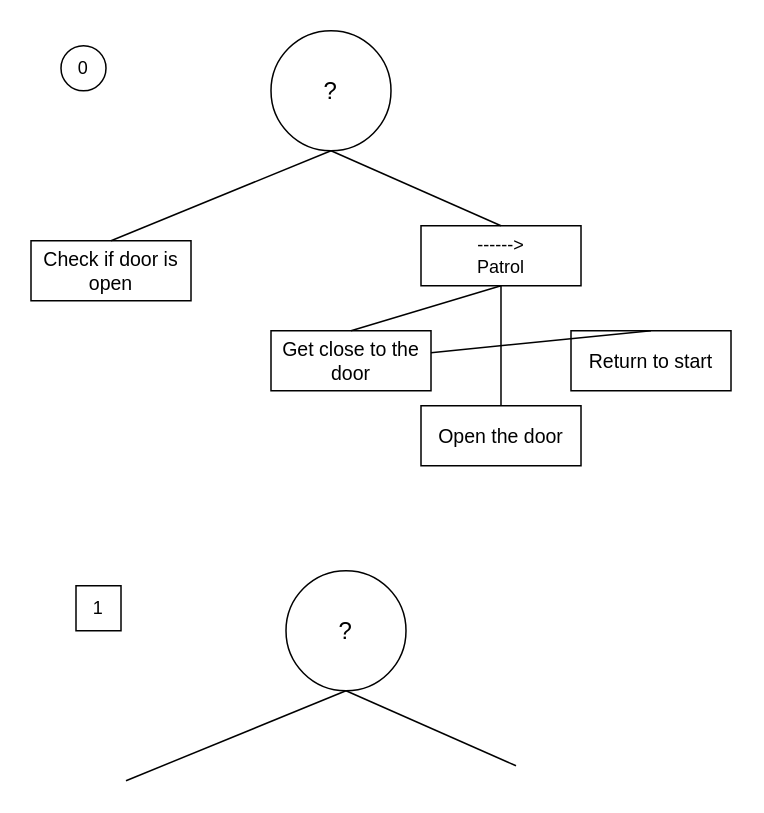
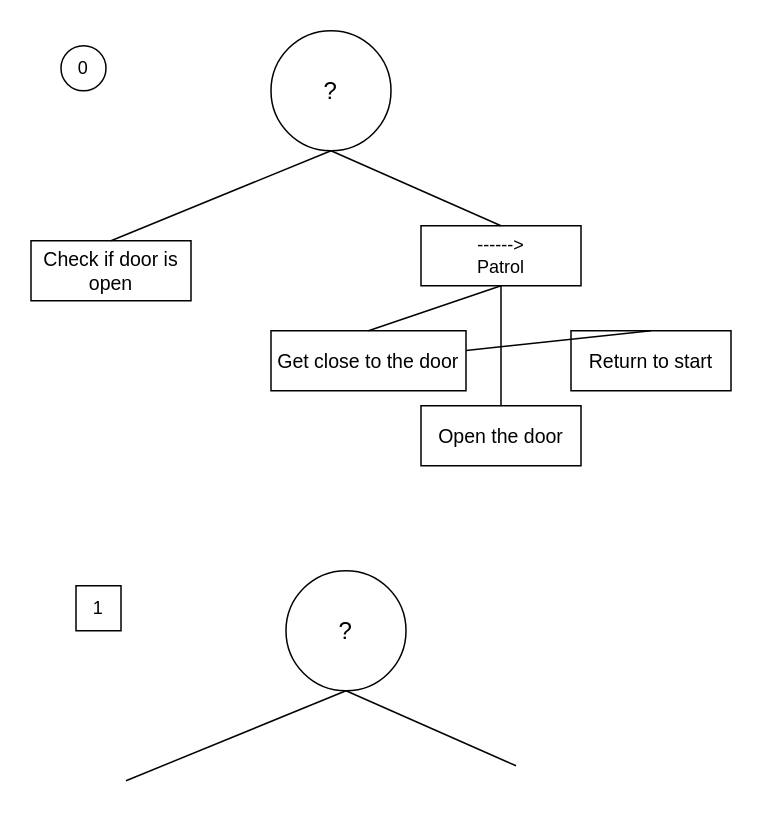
- <mxCell id="7" value="&lt;font style=&quot;font-size: 13px&quot;&gt;Get close to the door&lt;/font&gt;" style="rounded=0;whiteSpace=wrap;html=1;" vertex="1" parent="1"><mxGeometry x="180" y="220" width="106.67" height="40" as="geometry" /></mxCell>
+ <mxCell id="7" value="&lt;font style=&quot;font-size: 13px&quot;&gt;Get close to the door&lt;/font&gt;" style="rounded=0;whiteSpace=wrap;html=1;" vertex="1" parent="1"><mxGeometry x="180" y="220" width="130" height="40" as="geometry" /></mxCell>
